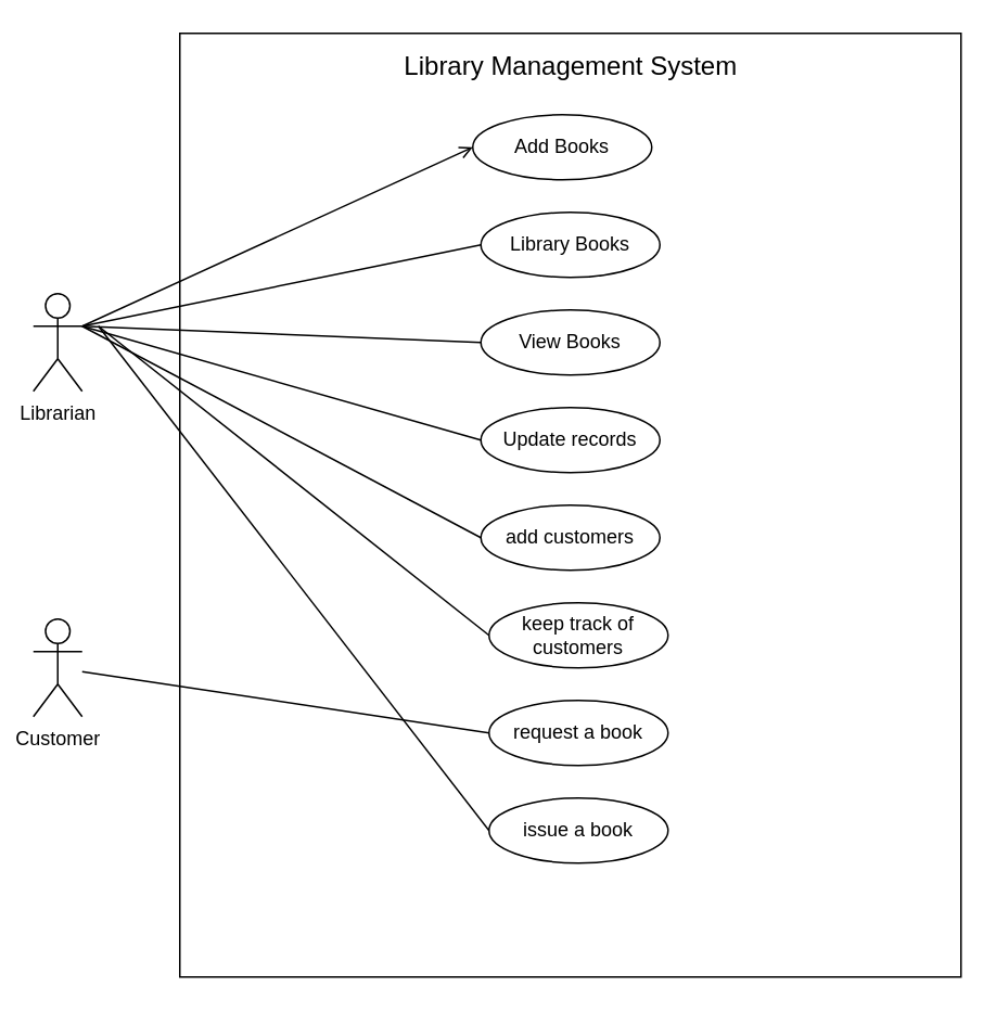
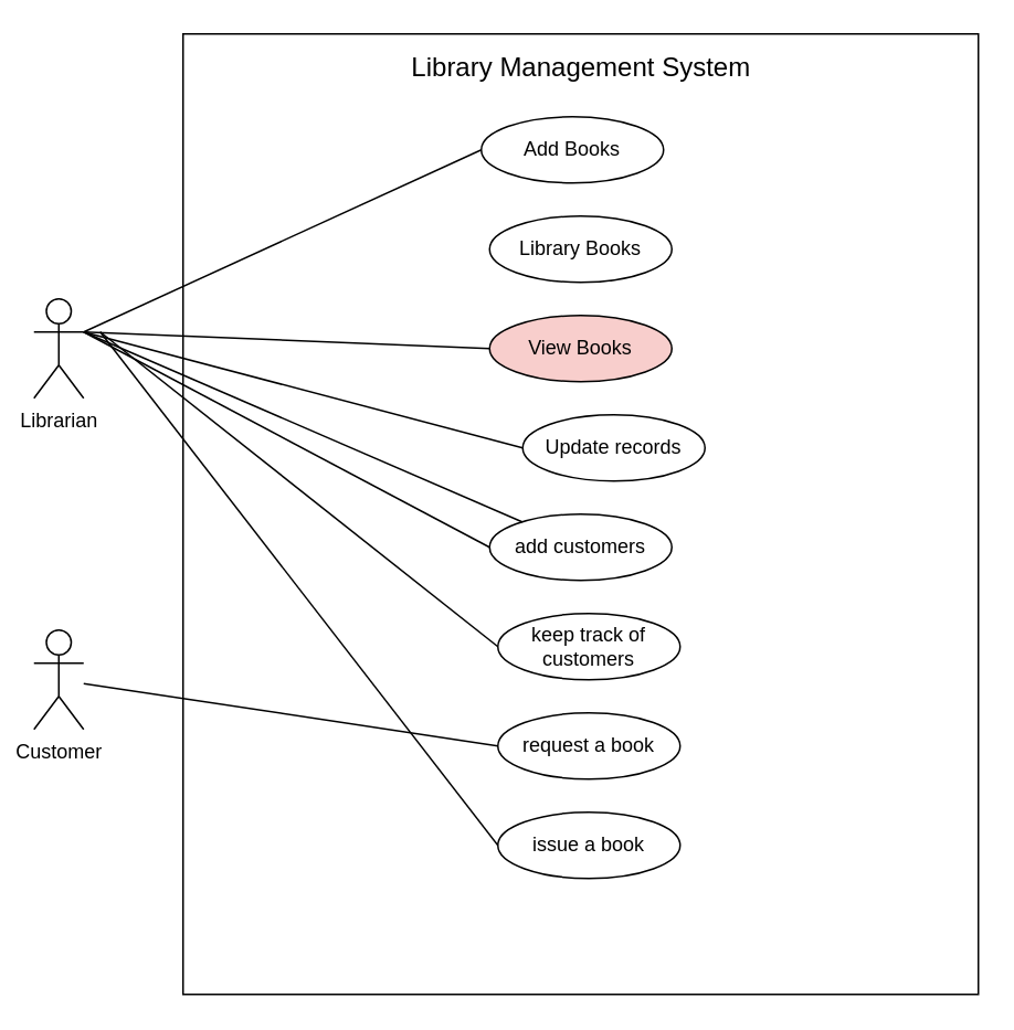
- <mxCell id="14" value="" style="endArrow=open;html=1;exitX=1;exitY=0.333;exitDx=0;exitDy=0;exitPerimeter=0;entryX=0;entryY=0.5;entryDx=0;entryDy=0;" edge="1" parent="1" source="4" target="6"><mxGeometry width="50" height="50" relative="1" as="geometry"><mxPoint x="50" y="150" as="sourcePoint" /><mxPoint x="100" y="100" as="targetPoint" /></mxGeometry></mxCell>
+ <mxCell id="14" value="" style="endArrow=none;html=1;exitX=1;exitY=0.333;exitDx=0;exitDy=0;exitPerimeter=0;entryX=0;entryY=0.5;entryDx=0;entryDy=0;" edge="1" parent="1" source="4" target="6"><mxGeometry width="50" height="50" relative="1" as="geometry"><mxPoint x="50" y="150" as="sourcePoint" /><mxPoint x="100" y="100" as="targetPoint" /></mxGeometry></mxCell>
- <mxCell id="15" value="" style="endArrow=none;html=1;exitX=1;exitY=0.333;exitDx=0;exitDy=0;exitPerimeter=0;entryX=0;entryY=0.5;entryDx=0;entryDy=0;" edge="1" parent="1" source="4" target="7"><mxGeometry width="50" height="50" relative="1" as="geometry"><mxPoint x="60" y="210" as="sourcePoint" /><mxPoint x="300" y="100" as="targetPoint" /></mxGeometry></mxCell>
+ <mxCell id="15" value="" style="endArrow=none;html=1;exitX=1;exitY=0.333;exitDx=0;exitDy=0;exitPerimeter=0;" edge="1" parent="1" source="4" target="10"><mxGeometry width="50" height="50" relative="1" as="geometry"><mxPoint x="60" y="210" as="sourcePoint" /><mxPoint x="300" y="100" as="targetPoint" /></mxGeometry></mxCell>
- <mxCell id="8" value="View Books" style="ellipse;whiteSpace=wrap;html=1;" vertex="1" parent="1"><mxGeometry x="295" y="190" width="110" height="40" as="geometry" /></mxCell>
+ <mxCell id="8" value="View Books" style="ellipse;whiteSpace=wrap;html=1;fillColor=#f8cecc;" vertex="1" parent="1"><mxGeometry x="295" y="190" width="110" height="40" as="geometry" /></mxCell>
- <mxCell id="9" value="Update records" style="ellipse;whiteSpace=wrap;html=1;" vertex="1" parent="1"><mxGeometry x="295" y="250" width="110" height="40" as="geometry" /></mxCell>
+ <mxCell id="9" value="Update records" style="ellipse;whiteSpace=wrap;html=1;" vertex="1" parent="1"><mxGeometry x="315" y="250" width="110" height="40" as="geometry" /></mxCell>
